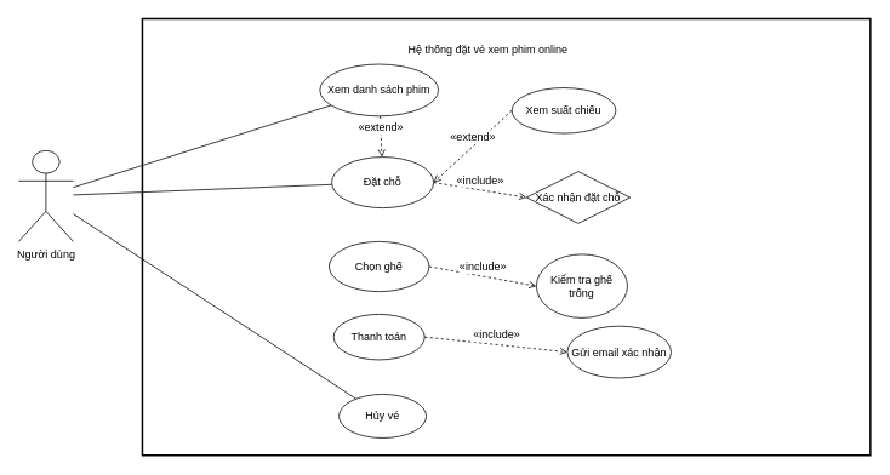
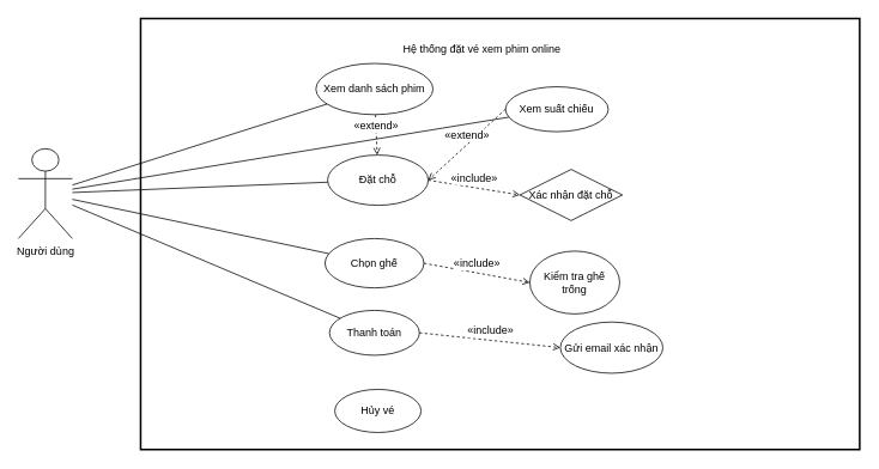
+ <mxCell id="20" style="endArrow=none;html=1;" parent="1" source="2" target="6" edge="1"><mxGeometry relative="1" as="geometry" /></mxCell>
+ <mxCell id="21" style="endArrow=none;html=1;" parent="1" source="2" target="7" edge="1"><mxGeometry relative="1" as="geometry" /></mxCell>
- <mxCell id="22" style="endArrow=none;html=1;" parent="1" source="2" target="8" edge="1"><mxGeometry relative="1" as="geometry" /></mxCell>
+ <mxCell id="22" style="endArrow=none;html=1;" parent="1" source="2" target="10" edge="1"><mxGeometry relative="1" as="geometry" /></mxCell>
